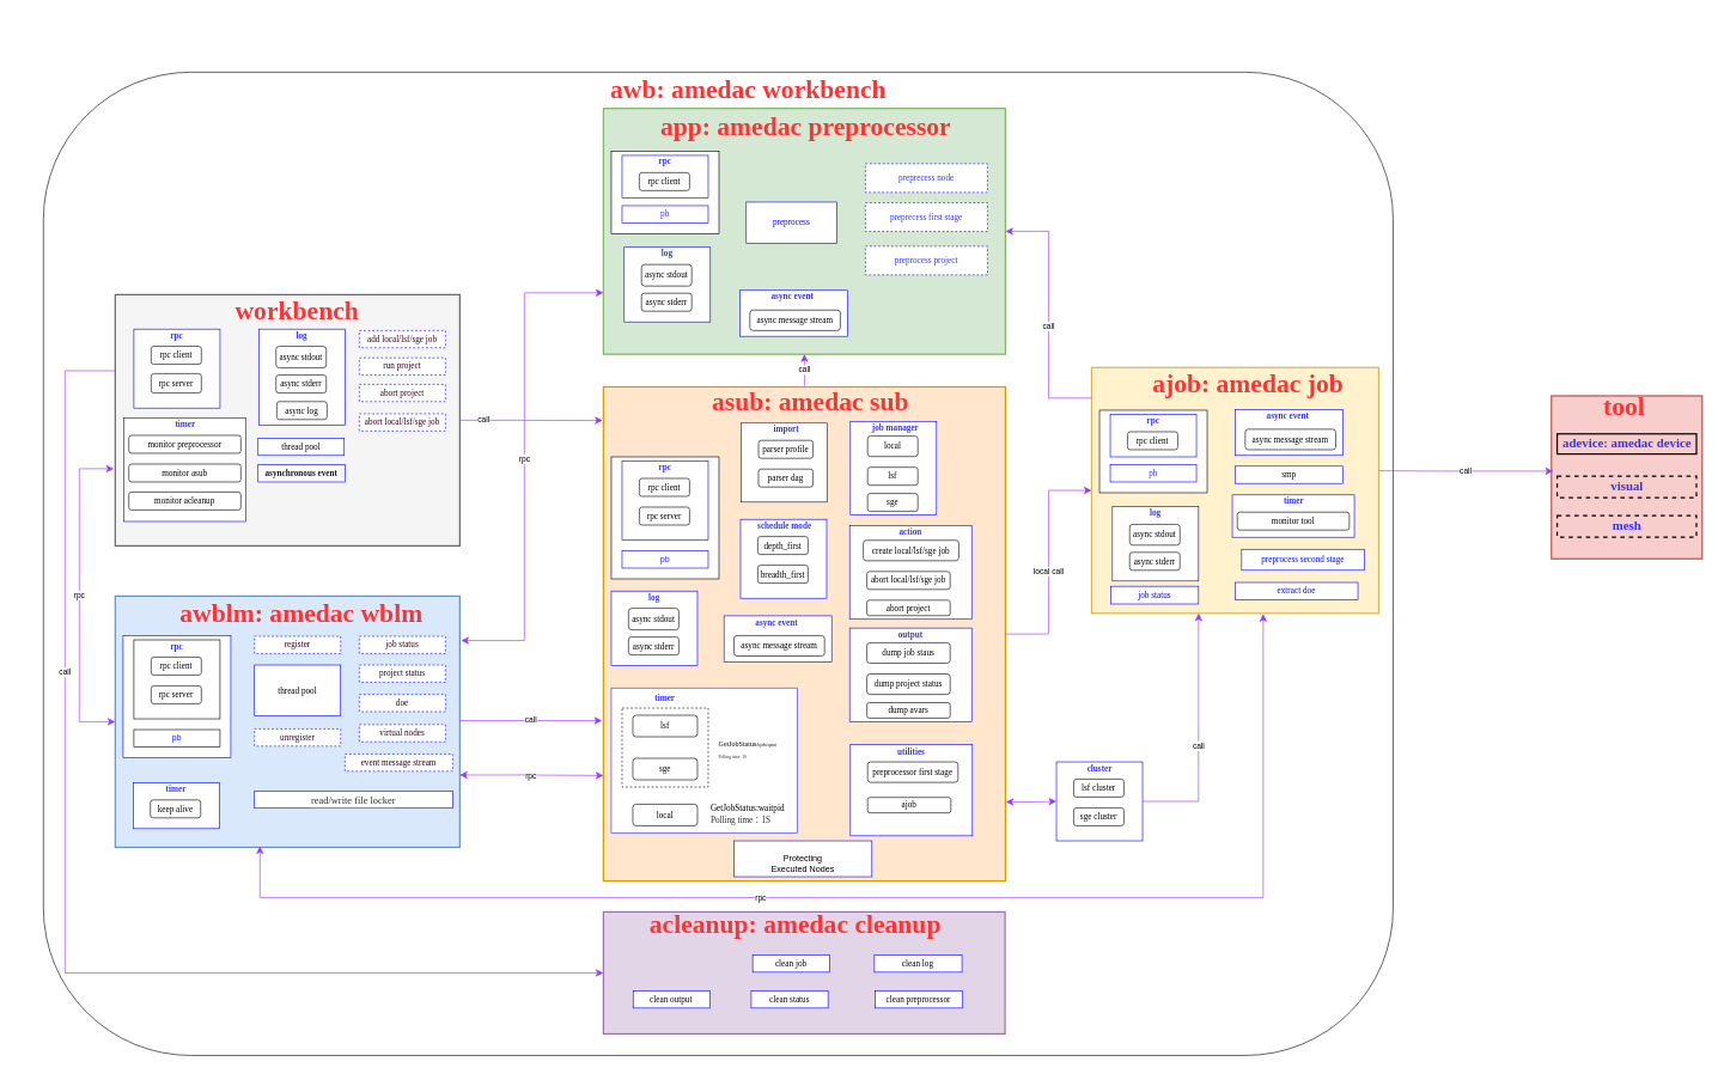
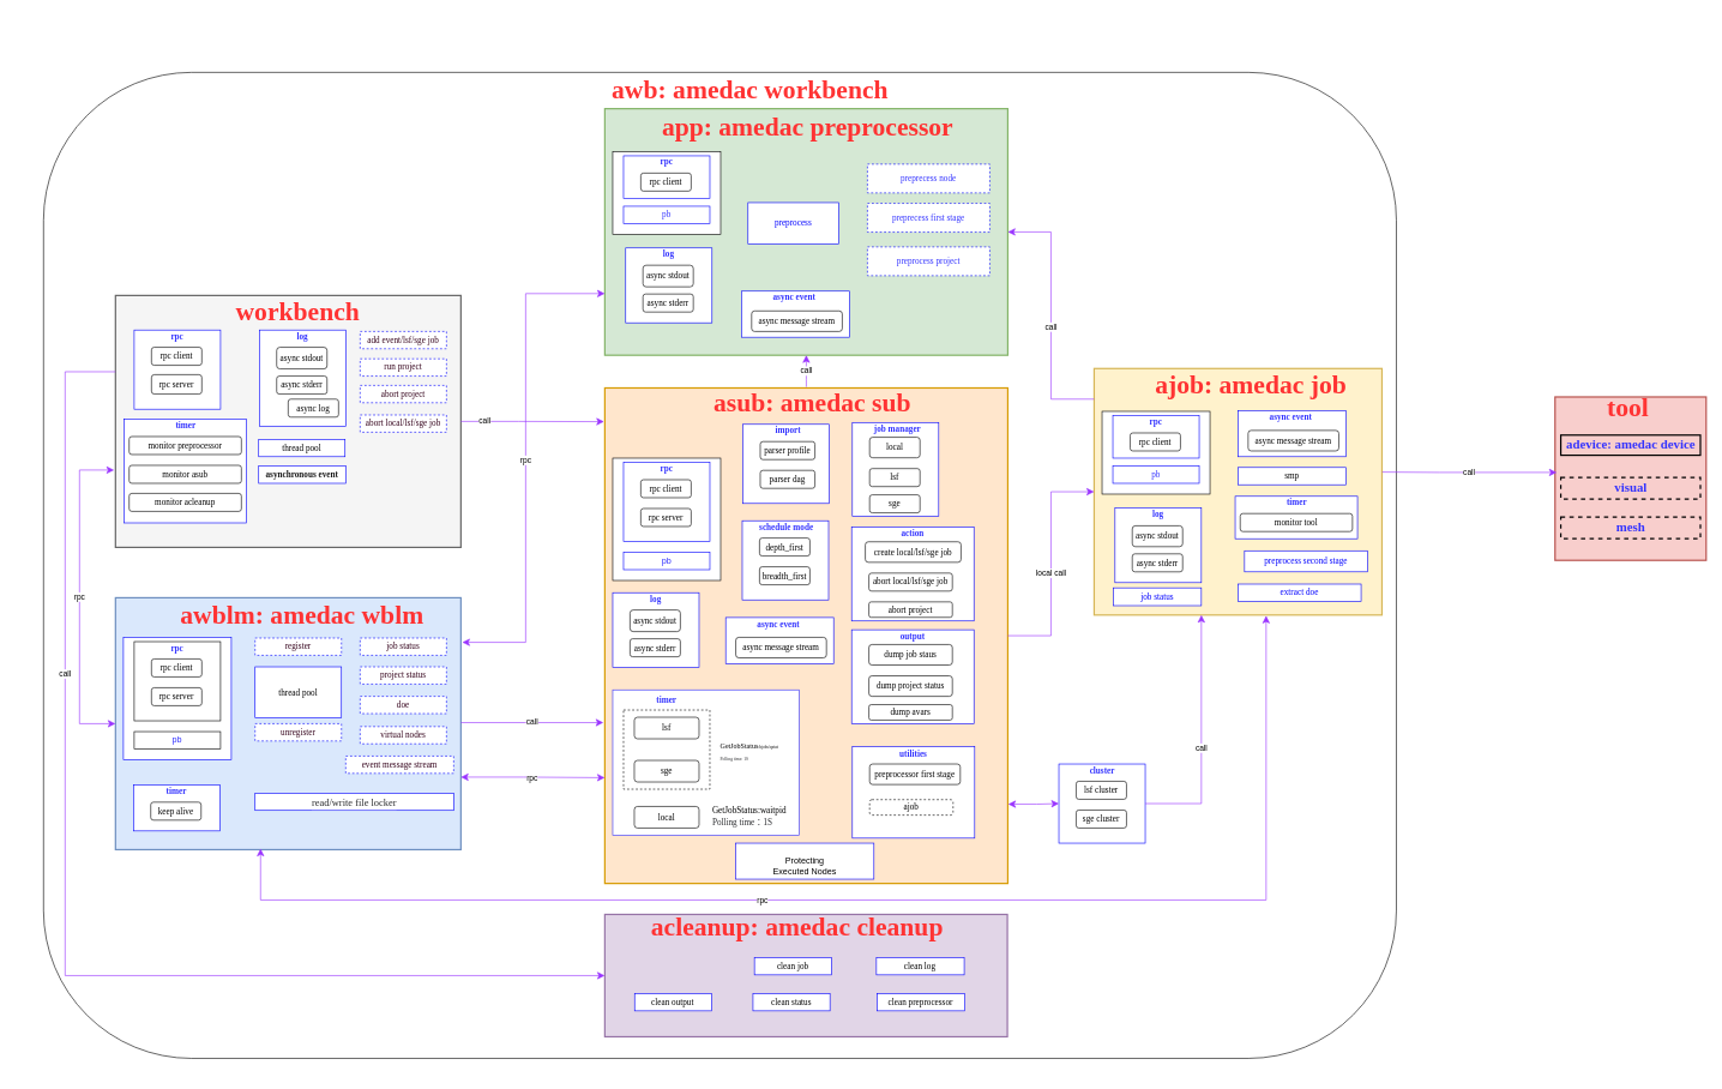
- <mxCell id="39" value="&lt;font face=&quot;Times New Roman&quot; color=&quot;#33001a&quot;&gt;add local/lsf/sge job&lt;/font&gt;" style="rounded=0;whiteSpace=wrap;html=1;strokeColor=#0000FF;dashed=1;" vertex="1" parent="1"><mxGeometry x="500" y="460" width="120" height="24" as="geometry" /></mxCell>
+ <mxCell id="39" value="&lt;font face=&quot;Times New Roman&quot; color=&quot;#33001a&quot;&gt;add event/lsf/sge job&lt;/font&gt;" style="rounded=0;whiteSpace=wrap;html=1;strokeColor=#0000FF;dashed=1;" vertex="1" parent="1"><mxGeometry x="500" y="460" width="120" height="24" as="geometry" /></mxCell>
- <mxCell id="38" value="&lt;font face=&quot;Times New Roman&quot;&gt;async log&lt;/font&gt;" style="rounded=1;whiteSpace=wrap;html=1;" vertex="1" parent="1"><mxGeometry x="385" y="559" width="70" height="25" as="geometry" /></mxCell>
+ <mxCell id="38" value="&lt;font face=&quot;Times New Roman&quot;&gt;async log&lt;/font&gt;" style="rounded=1;whiteSpace=wrap;html=1;" vertex="1" parent="1"><mxGeometry x="400" y="554" width="70" height="25" as="geometry" /></mxCell>
- <mxCell id="28" value="&lt;font face=&quot;Times New Roman&quot; color=&quot;#33001a&quot;&gt;unregister&lt;/font&gt;" style="rounded=0;whiteSpace=wrap;html=1;strokeColor=#0000FF;dashed=1;" vertex="1" parent="1"><mxGeometry x="354" y="1015" width="120" height="24" as="geometry" /></mxCell>
+ <mxCell id="28" value="&lt;font face=&quot;Times New Roman&quot; color=&quot;#33001a&quot;&gt;unregister&lt;/font&gt;" style="rounded=0;whiteSpace=wrap;html=1;strokeColor=#0000FF;dashed=1;" vertex="1" parent="1"><mxGeometry x="354" y="1005" width="120" height="24" as="geometry" /></mxCell>
- <mxCell id="90" value="&lt;font face=&quot;Times New Roman&quot;&gt;ajob&lt;/font&gt;" style="rounded=1;whiteSpace=wrap;html=1;" vertex="1" parent="1"><mxGeometry x="1208" y="1110.5" width="116" height="21.5" as="geometry" /></mxCell>
+ <mxCell id="90" value="&lt;font face=&quot;Times New Roman&quot;&gt;ajob&lt;/font&gt;" style="rounded=1;whiteSpace=wrap;html=1;dashed=1;" vertex="1" parent="1"><mxGeometry x="1208" y="1110.5" width="116" height="21.5" as="geometry" /></mxCell>
